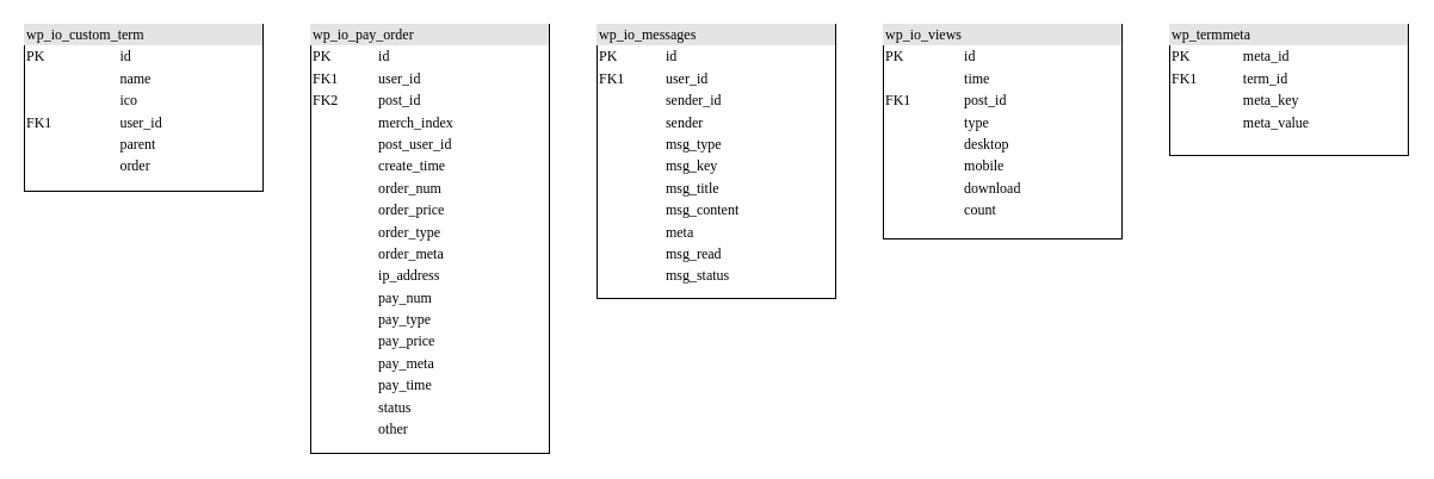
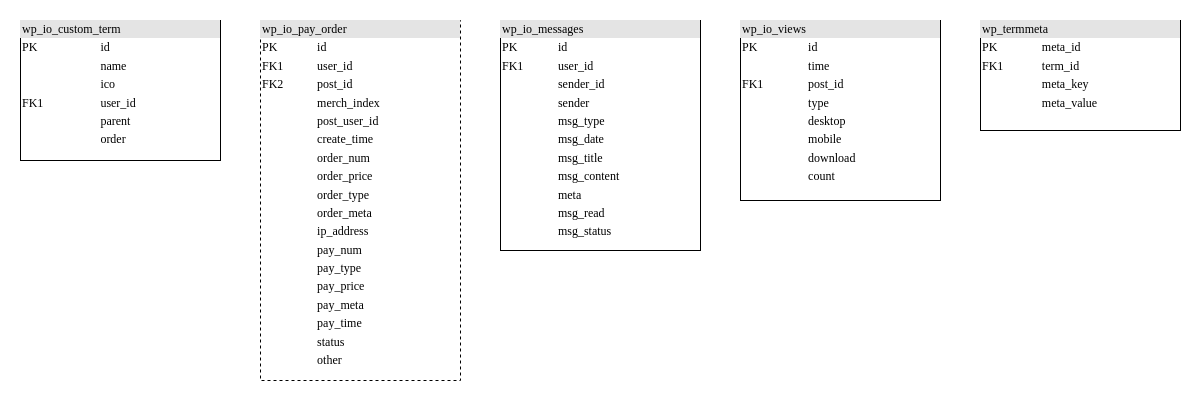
- <mxCell id="3" value="&lt;div style=&quot;box-sizing:border-box;width:100%;background:#e4e4e4;padding:2px;&quot;&gt;wp_io_messages&lt;br&gt;&lt;/div&gt;&lt;table style=&quot;width:100%;font-size:1em;&quot; cellpadding=&quot;2&quot; cellspacing=&quot;0&quot;&gt;&lt;tbody&gt;&lt;tr&gt;&lt;td&gt;PK&lt;/td&gt;&lt;td&gt;id&lt;/td&gt;&lt;/tr&gt;&lt;tr&gt;&lt;td&gt;FK1&lt;/td&gt;&lt;td&gt;user_id&lt;/td&gt;&lt;/tr&gt;&lt;tr&gt;&lt;td&gt;&lt;/td&gt;&lt;td&gt;sender_id&lt;/td&gt;&lt;/tr&gt;&lt;tr&gt;&lt;td&gt;&lt;br&gt;&lt;/td&gt;&lt;td&gt;sender&lt;/td&gt;&lt;/tr&gt;&lt;tr&gt;&lt;td&gt;&lt;br&gt;&lt;/td&gt;&lt;td&gt;msg_type&lt;/td&gt;&lt;/tr&gt;&lt;tr&gt;&lt;td&gt;&lt;br&gt;&lt;/td&gt;&lt;td&gt;msg_key&lt;/td&gt;&lt;/tr&gt;&lt;tr&gt;&lt;td&gt;&lt;br&gt;&lt;/td&gt;&lt;td&gt;msg_title&lt;/td&gt;&lt;/tr&gt;&lt;tr&gt;&lt;td&gt;&lt;br&gt;&lt;/td&gt;&lt;td&gt;msg_content&lt;/td&gt;&lt;/tr&gt;&lt;tr&gt;&lt;td&gt;&lt;br&gt;&lt;/td&gt;&lt;td&gt;meta&lt;/td&gt;&lt;/tr&gt;&lt;tr&gt;&lt;td&gt;&lt;br&gt;&lt;/td&gt;&lt;td&gt;msg_read&lt;/td&gt;&lt;/tr&gt;&lt;tr&gt;&lt;td&gt;&lt;br&gt;&lt;/td&gt;&lt;td&gt;msg_status&lt;/td&gt;&lt;/tr&gt;&lt;/tbody&gt;&lt;/table&gt;" style="verticalAlign=top;align=left;overflow=fill;html=1;rounded=0;shadow=0;comic=0;labelBackgroundColor=none;strokeWidth=1;fontFamily=Verdana;fontSize=12" vertex="1" parent="1"><mxGeometry x="500" y="20" width="200" height="230" as="geometry" /></mxCell>
+ <mxCell id="3" value="&lt;div style=&quot;box-sizing:border-box;width:100%;background:#e4e4e4;padding:2px;&quot;&gt;wp_io_messages&lt;br&gt;&lt;/div&gt;&lt;table style=&quot;width:100%;font-size:1em;&quot; cellpadding=&quot;2&quot; cellspacing=&quot;0&quot;&gt;&lt;tbody&gt;&lt;tr&gt;&lt;td&gt;PK&lt;/td&gt;&lt;td&gt;id&lt;/td&gt;&lt;/tr&gt;&lt;tr&gt;&lt;td&gt;FK1&lt;/td&gt;&lt;td&gt;user_id&lt;/td&gt;&lt;/tr&gt;&lt;tr&gt;&lt;td&gt;&lt;/td&gt;&lt;td&gt;sender_id&lt;/td&gt;&lt;/tr&gt;&lt;tr&gt;&lt;td&gt;&lt;br&gt;&lt;/td&gt;&lt;td&gt;sender&lt;/td&gt;&lt;/tr&gt;&lt;tr&gt;&lt;td&gt;&lt;br&gt;&lt;/td&gt;&lt;td&gt;msg_type&lt;/td&gt;&lt;/tr&gt;&lt;tr&gt;&lt;td&gt;&lt;br&gt;&lt;/td&gt;&lt;td&gt;msg_date&lt;/td&gt;&lt;/tr&gt;&lt;tr&gt;&lt;td&gt;&lt;br&gt;&lt;/td&gt;&lt;td&gt;msg_title&lt;/td&gt;&lt;/tr&gt;&lt;tr&gt;&lt;td&gt;&lt;br&gt;&lt;/td&gt;&lt;td&gt;msg_content&lt;/td&gt;&lt;/tr&gt;&lt;tr&gt;&lt;td&gt;&lt;br&gt;&lt;/td&gt;&lt;td&gt;meta&lt;/td&gt;&lt;/tr&gt;&lt;tr&gt;&lt;td&gt;&lt;br&gt;&lt;/td&gt;&lt;td&gt;msg_read&lt;/td&gt;&lt;/tr&gt;&lt;tr&gt;&lt;td&gt;&lt;br&gt;&lt;/td&gt;&lt;td&gt;msg_status&lt;/td&gt;&lt;/tr&gt;&lt;/tbody&gt;&lt;/table&gt;" style="verticalAlign=top;align=left;overflow=fill;html=1;rounded=0;shadow=0;comic=0;labelBackgroundColor=none;strokeWidth=1;fontFamily=Verdana;fontSize=12" vertex="1" parent="1"><mxGeometry x="500" y="20" width="200" height="230" as="geometry" /></mxCell>
- <mxCell id="4" value="&lt;div style=&quot;box-sizing:border-box;width:100%;background:#e4e4e4;padding:2px;&quot;&gt;wp_io_pay_order&lt;br&gt;&lt;/div&gt;&lt;table style=&quot;width:100%;font-size:1em;&quot; cellpadding=&quot;2&quot; cellspacing=&quot;0&quot;&gt;&lt;tbody&gt;&lt;tr&gt;&lt;td&gt;PK&lt;/td&gt;&lt;td&gt;id&lt;/td&gt;&lt;/tr&gt;&lt;tr&gt;&lt;td&gt;FK1&lt;/td&gt;&lt;td&gt;user_id&lt;/td&gt;&lt;/tr&gt;&lt;tr&gt;&lt;td&gt;FK2&lt;/td&gt;&lt;td&gt;post_id&lt;/td&gt;&lt;/tr&gt;&lt;tr&gt;&lt;td&gt;&lt;br&gt;&lt;/td&gt;&lt;td&gt;merch_index&lt;/td&gt;&lt;/tr&gt;&lt;tr&gt;&lt;td&gt;&lt;br&gt;&lt;/td&gt;&lt;td&gt;post_user_id&lt;/td&gt;&lt;/tr&gt;&lt;tr&gt;&lt;td&gt;&lt;br&gt;&lt;/td&gt;&lt;td&gt;create_time&lt;/td&gt;&lt;/tr&gt;&lt;tr&gt;&lt;td&gt;&lt;br&gt;&lt;/td&gt;&lt;td&gt;order_num&lt;/td&gt;&lt;/tr&gt;&lt;tr&gt;&lt;td&gt;&lt;br&gt;&lt;/td&gt;&lt;td&gt;order_price&lt;/td&gt;&lt;/tr&gt;&lt;tr&gt;&lt;td&gt;&lt;br&gt;&lt;/td&gt;&lt;td&gt;order_type&lt;/td&gt;&lt;/tr&gt;&lt;tr&gt;&lt;td&gt;&lt;br&gt;&lt;/td&gt;&lt;td&gt;order_meta&lt;/td&gt;&lt;/tr&gt;&lt;tr&gt;&lt;td&gt;&lt;br&gt;&lt;/td&gt;&lt;td&gt;ip_address&lt;br&gt;&lt;/td&gt;&lt;/tr&gt;&lt;tr&gt;&lt;td&gt;&lt;br&gt;&lt;/td&gt;&lt;td&gt;pay_num&lt;/td&gt;&lt;/tr&gt;&lt;tr&gt;&lt;td&gt;&lt;br&gt;&lt;/td&gt;&lt;td&gt;pay_type&lt;/td&gt;&lt;/tr&gt;&lt;tr&gt;&lt;td&gt;&lt;br&gt;&lt;/td&gt;&lt;td&gt;pay_price&lt;/td&gt;&lt;/tr&gt;&lt;tr&gt;&lt;td&gt;&lt;br&gt;&lt;/td&gt;&lt;td&gt;pay_meta&lt;/td&gt;&lt;/tr&gt;&lt;tr&gt;&lt;td&gt;&lt;br&gt;&lt;/td&gt;&lt;td&gt;pay_time&lt;/td&gt;&lt;/tr&gt;&lt;tr&gt;&lt;td&gt;&lt;br&gt;&lt;/td&gt;&lt;td&gt;status&lt;/td&gt;&lt;/tr&gt;&lt;tr&gt;&lt;td&gt;&lt;br&gt;&lt;/td&gt;&lt;td&gt;other&lt;/td&gt;&lt;/tr&gt;&lt;tr&gt;&lt;td&gt;&lt;br&gt;&lt;/td&gt;&lt;td&gt;&lt;br&gt;&lt;/td&gt;&lt;/tr&gt;&lt;/tbody&gt;&lt;/table&gt;" style="verticalAlign=top;align=left;overflow=fill;html=1;rounded=0;shadow=0;comic=0;labelBackgroundColor=none;strokeWidth=1;fontFamily=Verdana;fontSize=12" vertex="1" parent="1"><mxGeometry x="260" y="20" width="200" height="360" as="geometry" /></mxCell>
+ <mxCell id="4" value="&lt;div style=&quot;box-sizing:border-box;width:100%;background:#e4e4e4;padding:2px;&quot;&gt;wp_io_pay_order&lt;br&gt;&lt;/div&gt;&lt;table style=&quot;width:100%;font-size:1em;&quot; cellpadding=&quot;2&quot; cellspacing=&quot;0&quot;&gt;&lt;tbody&gt;&lt;tr&gt;&lt;td&gt;PK&lt;/td&gt;&lt;td&gt;id&lt;/td&gt;&lt;/tr&gt;&lt;tr&gt;&lt;td&gt;FK1&lt;/td&gt;&lt;td&gt;user_id&lt;/td&gt;&lt;/tr&gt;&lt;tr&gt;&lt;td&gt;FK2&lt;/td&gt;&lt;td&gt;post_id&lt;/td&gt;&lt;/tr&gt;&lt;tr&gt;&lt;td&gt;&lt;br&gt;&lt;/td&gt;&lt;td&gt;merch_index&lt;/td&gt;&lt;/tr&gt;&lt;tr&gt;&lt;td&gt;&lt;br&gt;&lt;/td&gt;&lt;td&gt;post_user_id&lt;/td&gt;&lt;/tr&gt;&lt;tr&gt;&lt;td&gt;&lt;br&gt;&lt;/td&gt;&lt;td&gt;create_time&lt;/td&gt;&lt;/tr&gt;&lt;tr&gt;&lt;td&gt;&lt;br&gt;&lt;/td&gt;&lt;td&gt;order_num&lt;/td&gt;&lt;/tr&gt;&lt;tr&gt;&lt;td&gt;&lt;br&gt;&lt;/td&gt;&lt;td&gt;order_price&lt;/td&gt;&lt;/tr&gt;&lt;tr&gt;&lt;td&gt;&lt;br&gt;&lt;/td&gt;&lt;td&gt;order_type&lt;/td&gt;&lt;/tr&gt;&lt;tr&gt;&lt;td&gt;&lt;br&gt;&lt;/td&gt;&lt;td&gt;order_meta&lt;/td&gt;&lt;/tr&gt;&lt;tr&gt;&lt;td&gt;&lt;br&gt;&lt;/td&gt;&lt;td&gt;ip_address&lt;br&gt;&lt;/td&gt;&lt;/tr&gt;&lt;tr&gt;&lt;td&gt;&lt;br&gt;&lt;/td&gt;&lt;td&gt;pay_num&lt;/td&gt;&lt;/tr&gt;&lt;tr&gt;&lt;td&gt;&lt;br&gt;&lt;/td&gt;&lt;td&gt;pay_type&lt;/td&gt;&lt;/tr&gt;&lt;tr&gt;&lt;td&gt;&lt;br&gt;&lt;/td&gt;&lt;td&gt;pay_price&lt;/td&gt;&lt;/tr&gt;&lt;tr&gt;&lt;td&gt;&lt;br&gt;&lt;/td&gt;&lt;td&gt;pay_meta&lt;/td&gt;&lt;/tr&gt;&lt;tr&gt;&lt;td&gt;&lt;br&gt;&lt;/td&gt;&lt;td&gt;pay_time&lt;/td&gt;&lt;/tr&gt;&lt;tr&gt;&lt;td&gt;&lt;br&gt;&lt;/td&gt;&lt;td&gt;status&lt;/td&gt;&lt;/tr&gt;&lt;tr&gt;&lt;td&gt;&lt;br&gt;&lt;/td&gt;&lt;td&gt;other&lt;/td&gt;&lt;/tr&gt;&lt;tr&gt;&lt;td&gt;&lt;br&gt;&lt;/td&gt;&lt;td&gt;&lt;br&gt;&lt;/td&gt;&lt;/tr&gt;&lt;/tbody&gt;&lt;/table&gt;" style="verticalAlign=top;align=left;overflow=fill;html=1;rounded=0;shadow=0;comic=0;labelBackgroundColor=none;strokeWidth=1;fontFamily=Verdana;fontSize=12;dashed=1;" vertex="1" parent="1"><mxGeometry x="260" y="20" width="200" height="360" as="geometry" /></mxCell>
